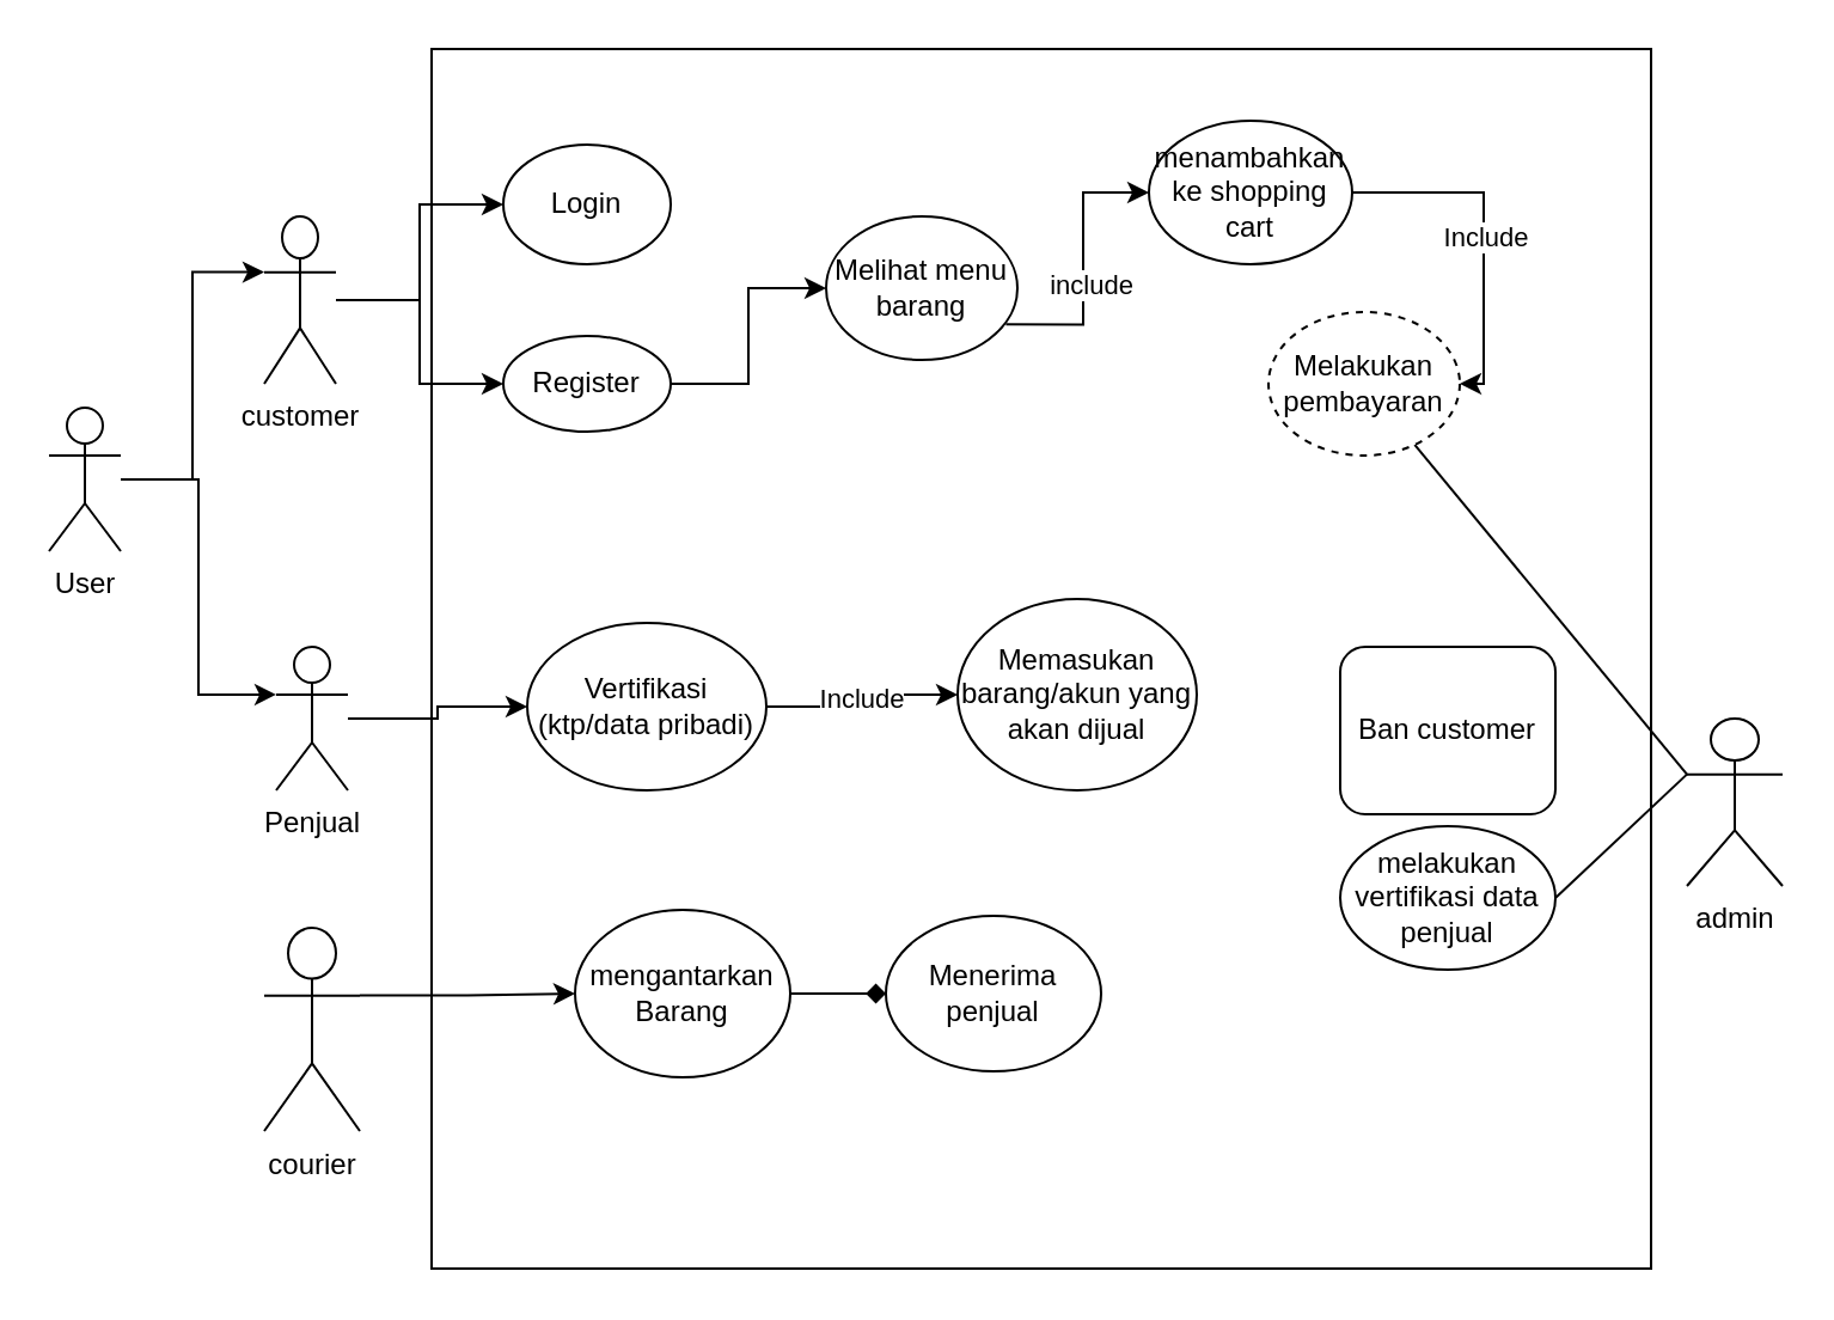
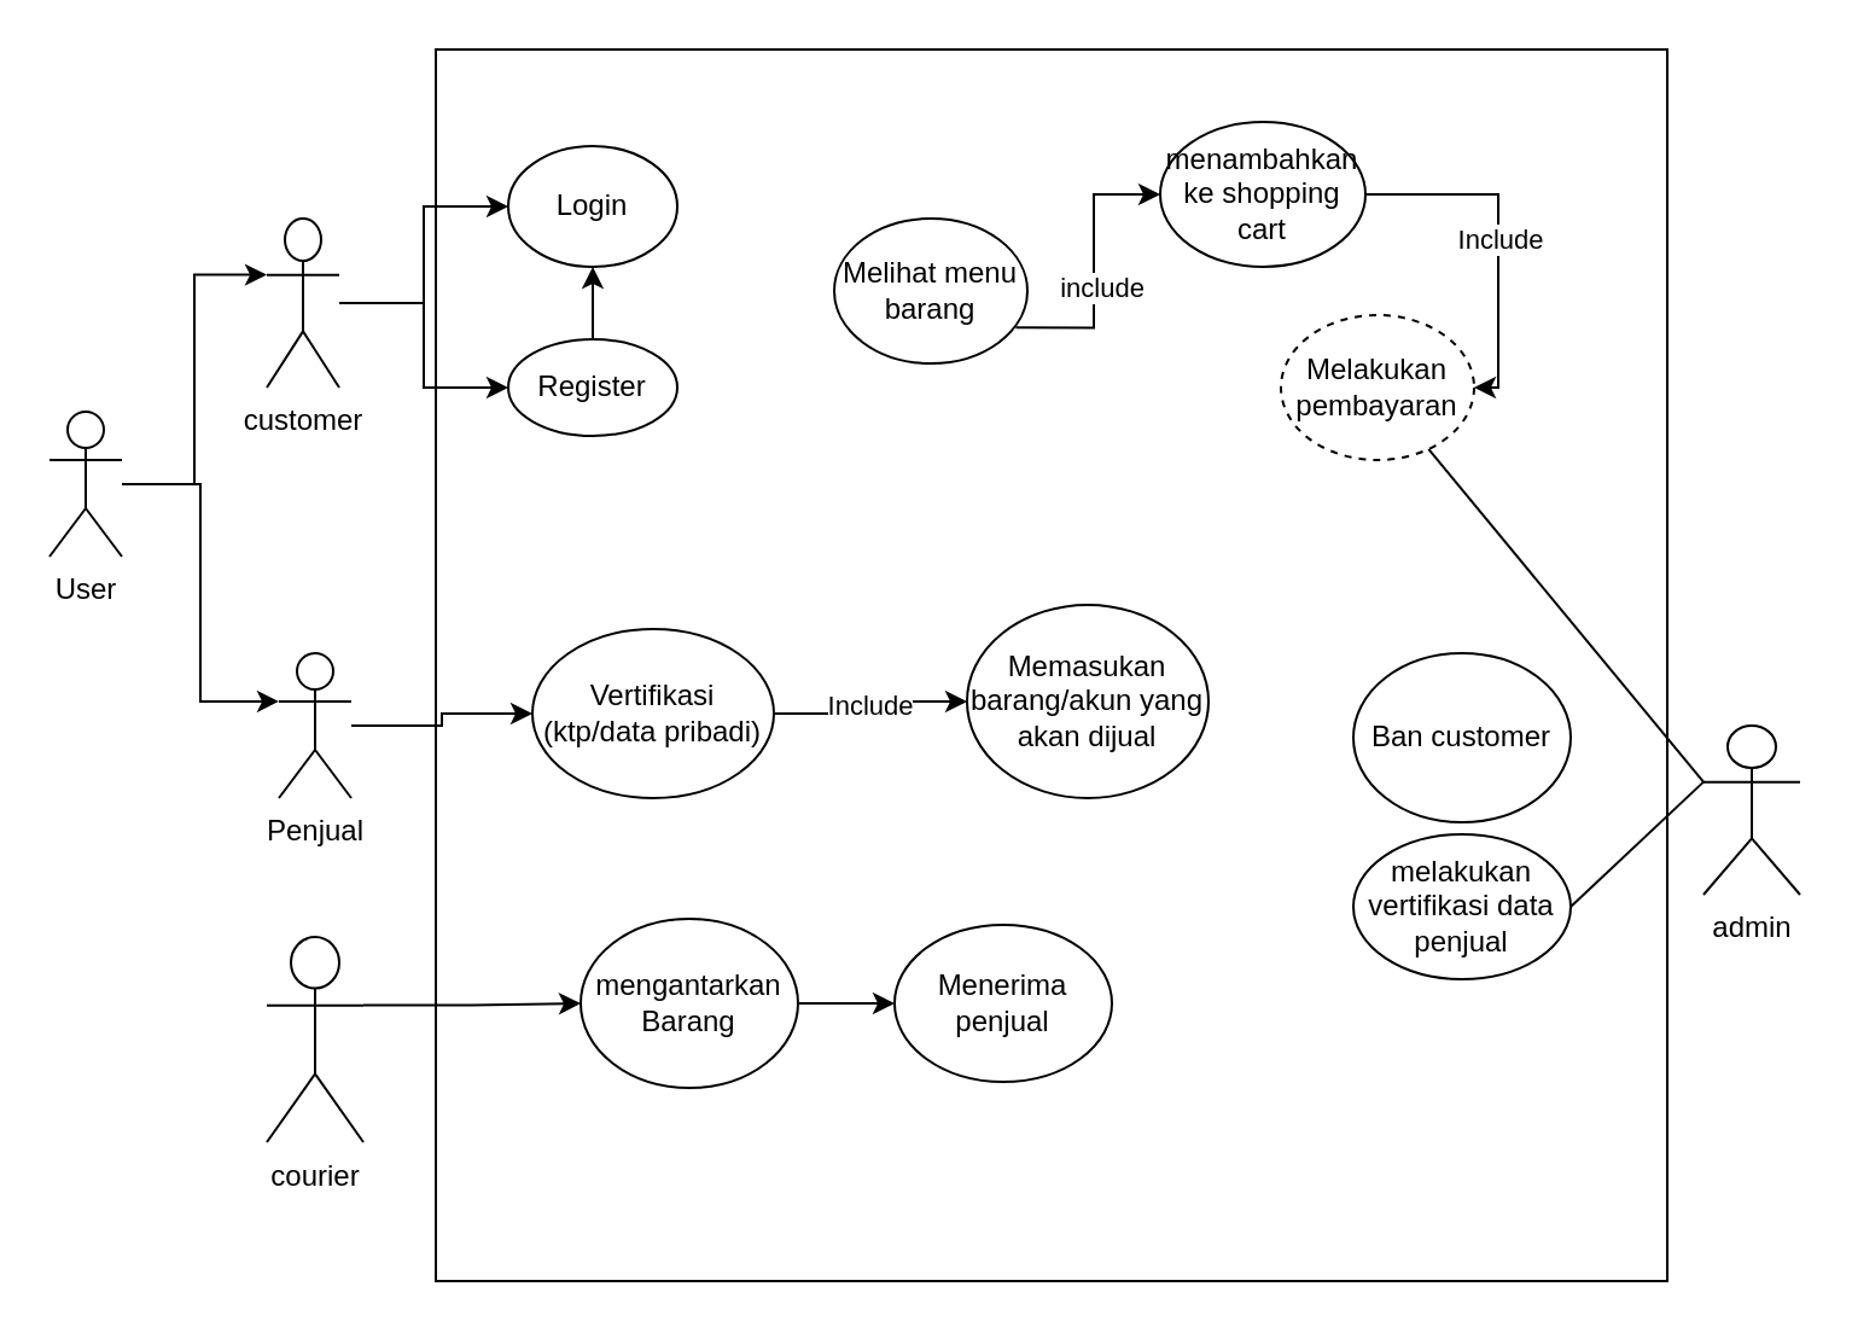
- <mxCell id="19" style="edgeStyle=orthogonalEdgeStyle;rounded=0;orthogonalLoop=1;jettySize=auto;html=1;entryX=0;entryY=0.5;entryDx=0;entryDy=0;" parent="1" source="20" target="10" edge="1"><mxGeometry relative="1" as="geometry" /></mxCell>
+ <mxCell id="19" style="edgeStyle=orthogonalEdgeStyle;rounded=0;orthogonalLoop=1;jettySize=auto;html=1;" parent="1" source="20" target="18" edge="1"><mxGeometry relative="1" as="geometry" /></mxCell>
- <mxCell id="12" value="Ban customer" style="whiteSpace=wrap;html=1;rounded=1;" parent="1" vertex="1"><mxGeometry x="560" y="270" width="90" height="70" as="geometry" /></mxCell>
+ <mxCell id="12" value="Ban customer" style="ellipse;whiteSpace=wrap;html=1;" parent="1" vertex="1"><mxGeometry x="560" y="270" width="90" height="70" as="geometry" /></mxCell>
- <mxCell id="15" style="edgeStyle=orthogonalEdgeStyle;rounded=0;orthogonalLoop=1;jettySize=auto;html=1;entryX=0;entryY=0.5;entryDx=0;entryDy=0;endArrow=diamond;" parent="1" source="16" target="24" edge="1"><mxGeometry relative="1" as="geometry" /></mxCell>
+ <mxCell id="15" style="edgeStyle=orthogonalEdgeStyle;rounded=0;orthogonalLoop=1;jettySize=auto;html=1;entryX=0;entryY=0.5;entryDx=0;entryDy=0;" parent="1" source="16" target="24" edge="1"><mxGeometry relative="1" as="geometry" /></mxCell>
